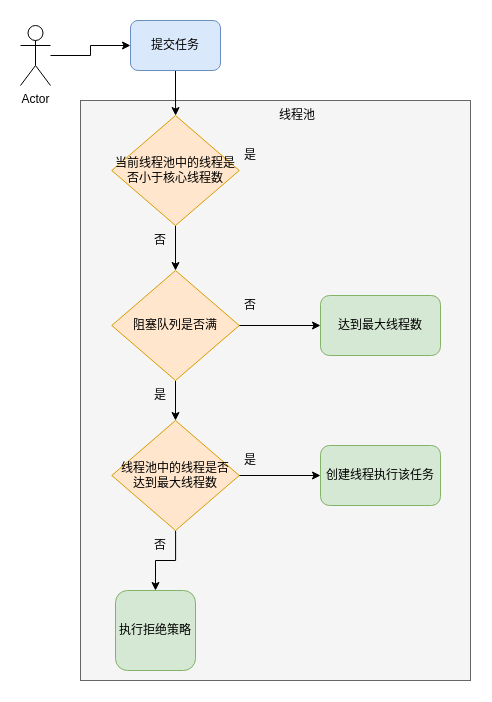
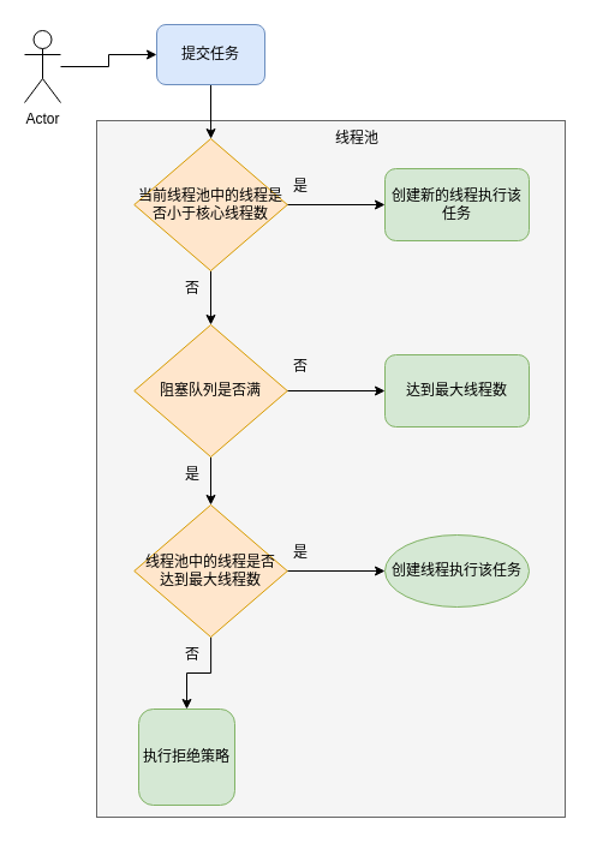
+ <mxCell id="8" value="" style="edgeStyle=orthogonalEdgeStyle;rounded=0;orthogonalLoop=1;jettySize=auto;html=1;" parent="1" source="10" target="7" edge="1"><mxGeometry relative="1" as="geometry" /></mxCell>
+ <mxCell id="7" value="创建新的线程执行该任务" style="rounded=1;whiteSpace=wrap;html=1;fillColor=#d5e8d4;strokeColor=#82b366;" parent="1" vertex="1"><mxGeometry x="320" y="140" width="120" height="60" as="geometry" /></mxCell>
- <mxCell id="18" value="创建线程执行该任务" style="rounded=1;whiteSpace=wrap;html=1;fillColor=#d5e8d4;strokeColor=#82b366;" parent="1" vertex="1"><mxGeometry x="320" y="445" width="120" height="60" as="geometry" /></mxCell>
+ <mxCell id="18" value="创建线程执行该任务" style="ellipse;whiteSpace=wrap;html=1;fillColor=#d5e8d4;strokeColor=#82b366;" parent="1" vertex="1"><mxGeometry x="320" y="445" width="120" height="60" as="geometry" /></mxCell>
